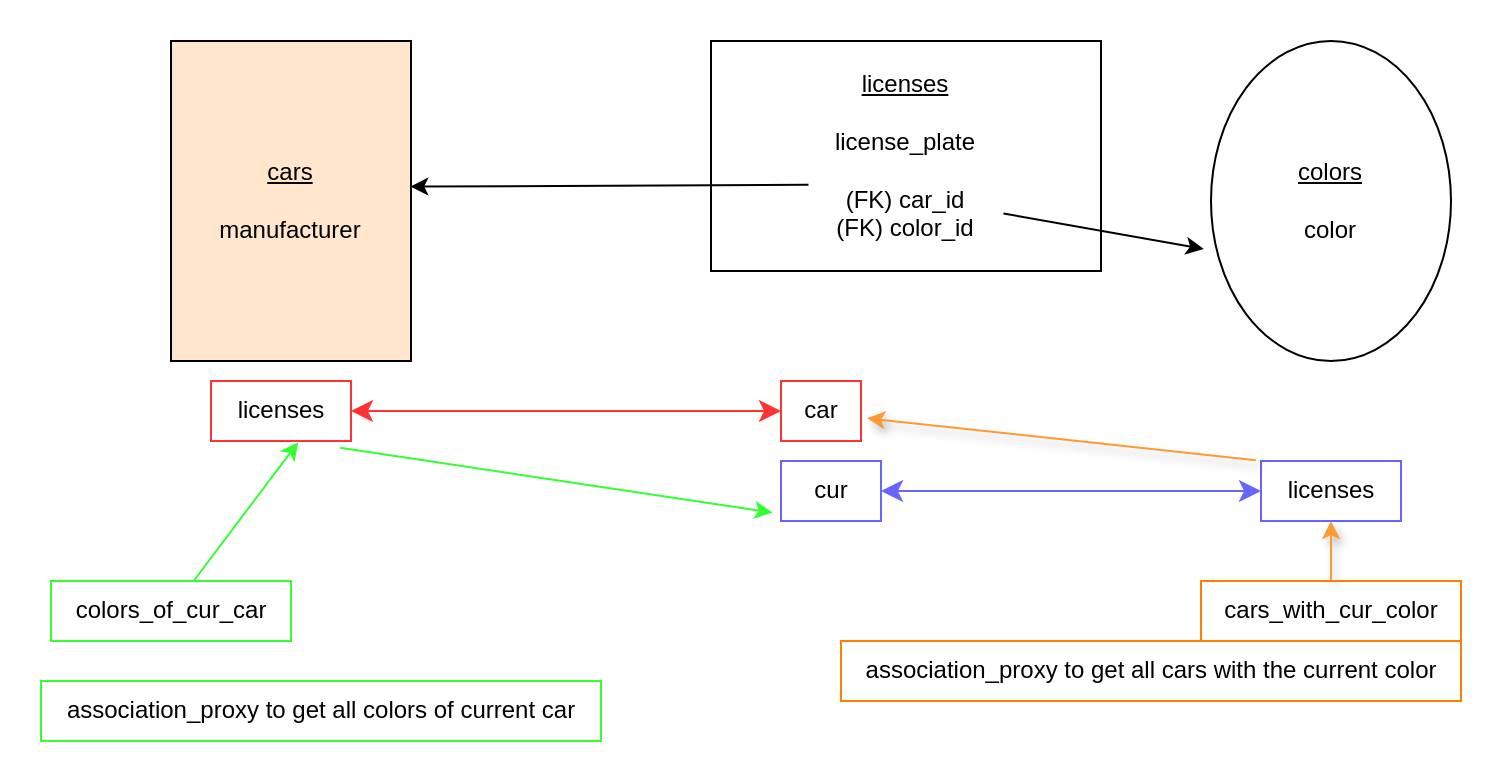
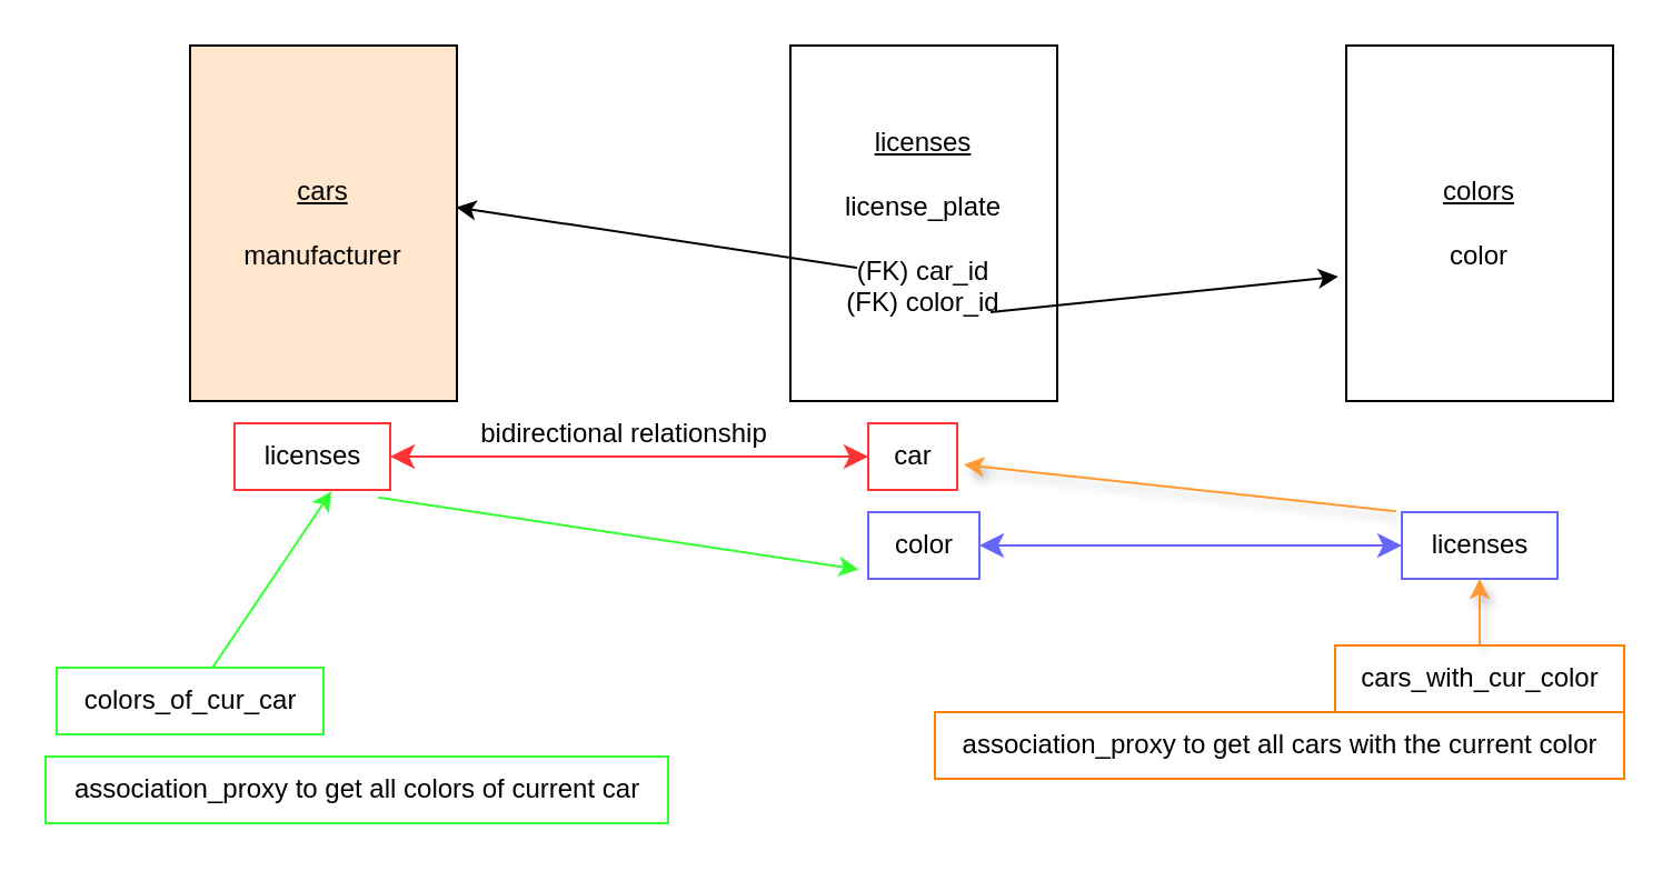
- <mxCell id="4" value="&lt;u&gt;licenses&lt;/u&gt;&lt;br&gt;&lt;br&gt;license_plate&lt;br&gt;&lt;br&gt;(FK) car_id&lt;br&gt;(FK) color_id" style="whiteSpace=wrap;html=1;" parent="1" vertex="1"><mxGeometry x="355" y="20" width="195" height="115" as="geometry" /></mxCell>
+ <mxCell id="4" value="&lt;u&gt;licenses&lt;/u&gt;&lt;br&gt;&lt;br&gt;license_plate&lt;br&gt;&lt;br&gt;(FK) car_id&lt;br&gt;(FK) color_id" style="whiteSpace=wrap;html=1;" parent="1" vertex="1"><mxGeometry x="355" y="20" width="120" height="160" as="geometry" /></mxCell>
- <mxCell id="3" value="&lt;u&gt;colors&lt;br&gt;&lt;/u&gt;&lt;br&gt;color" style="ellipse;whiteSpace=wrap;html=1;" parent="1" vertex="1"><mxGeometry x="605" y="20" width="120" height="160" as="geometry" /></mxCell>
+ <mxCell id="3" value="&lt;u&gt;colors&lt;br&gt;&lt;/u&gt;&lt;br&gt;color" style="whiteSpace=wrap;html=1;" parent="1" vertex="1"><mxGeometry x="605" y="20" width="120" height="160" as="geometry" /></mxCell>
+ <mxCell id="10" value="bidirectional relationship" style="text;html=1;align=center;verticalAlign=middle;resizable=0;points=[];autosize=1;strokeColor=none;fillColor=none;" vertex="1" parent="1"><mxGeometry x="205" y="180" width="150" height="30" as="geometry" /></mxCell>
- <mxCell id="11" value="cur" style="text;html=1;align=center;verticalAlign=middle;resizable=0;points=[];autosize=1;strokeColor=#6666FF;fillColor=none;" vertex="1" parent="1"><mxGeometry x="390" y="230" width="50" height="30" as="geometry" /></mxCell>
+ <mxCell id="11" value="color" style="text;html=1;align=center;verticalAlign=middle;resizable=0;points=[];autosize=1;strokeColor=#6666FF;fillColor=none;" vertex="1" parent="1"><mxGeometry x="390" y="230" width="50" height="30" as="geometry" /></mxCell>
- <mxCell id="14" value="colors_of_cur_car" style="text;html=1;align=center;verticalAlign=middle;resizable=0;points=[];autosize=1;strokeColor=#33FF33;fillColor=none;" vertex="1" parent="1"><mxGeometry x="25" y="290" width="120" height="30" as="geometry" /></mxCell>
+ <mxCell id="14" value="colors_of_cur_car" style="text;html=1;align=center;verticalAlign=middle;resizable=0;points=[];autosize=1;strokeColor=#33FF33;fillColor=none;" vertex="1" parent="1"><mxGeometry x="25" y="300" width="120" height="30" as="geometry" /></mxCell>
